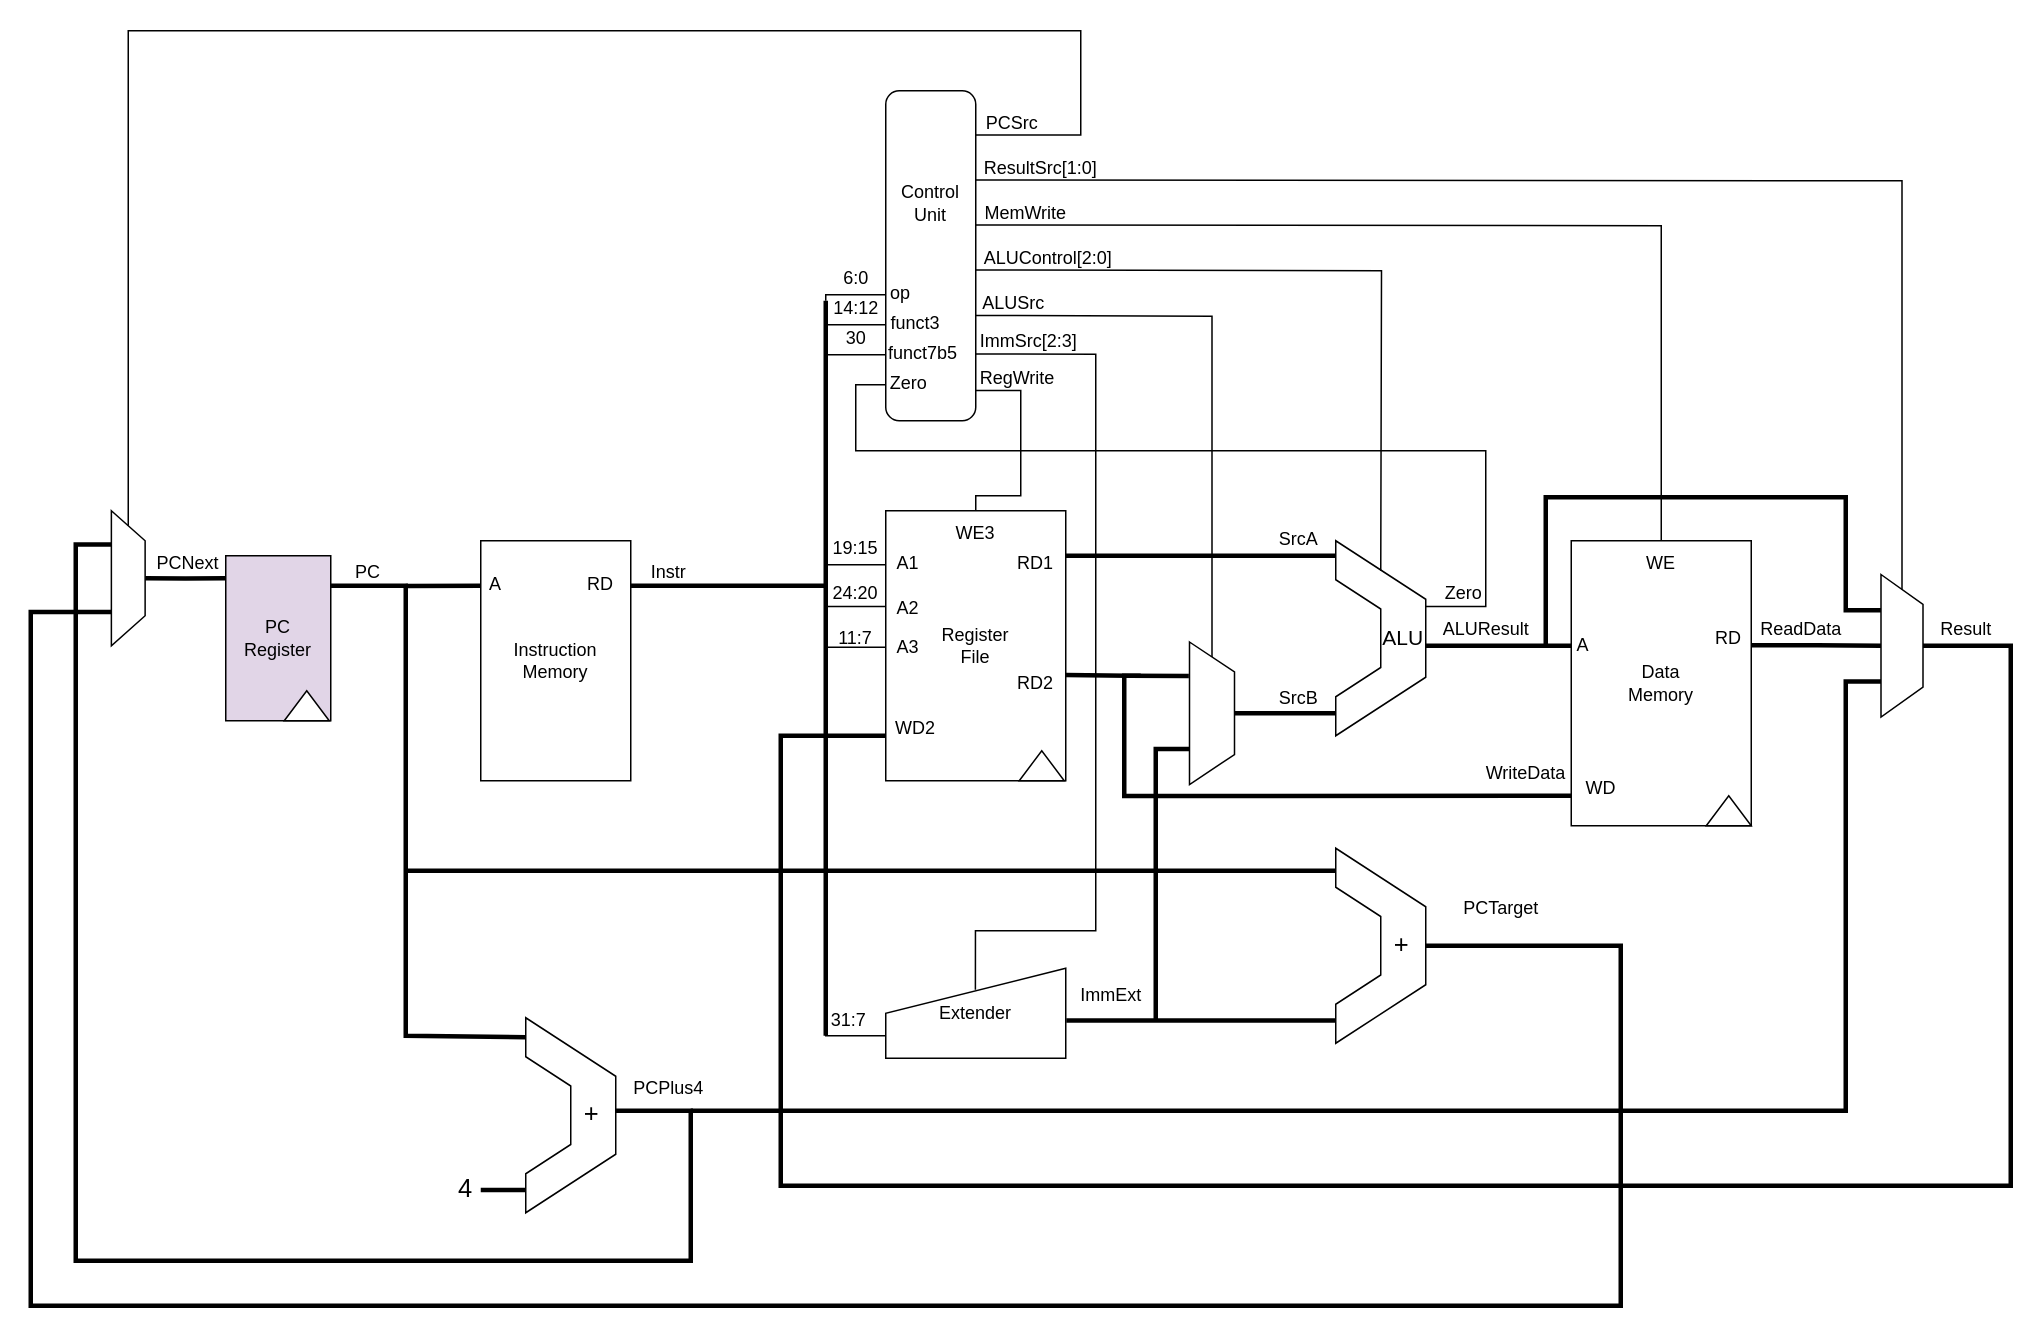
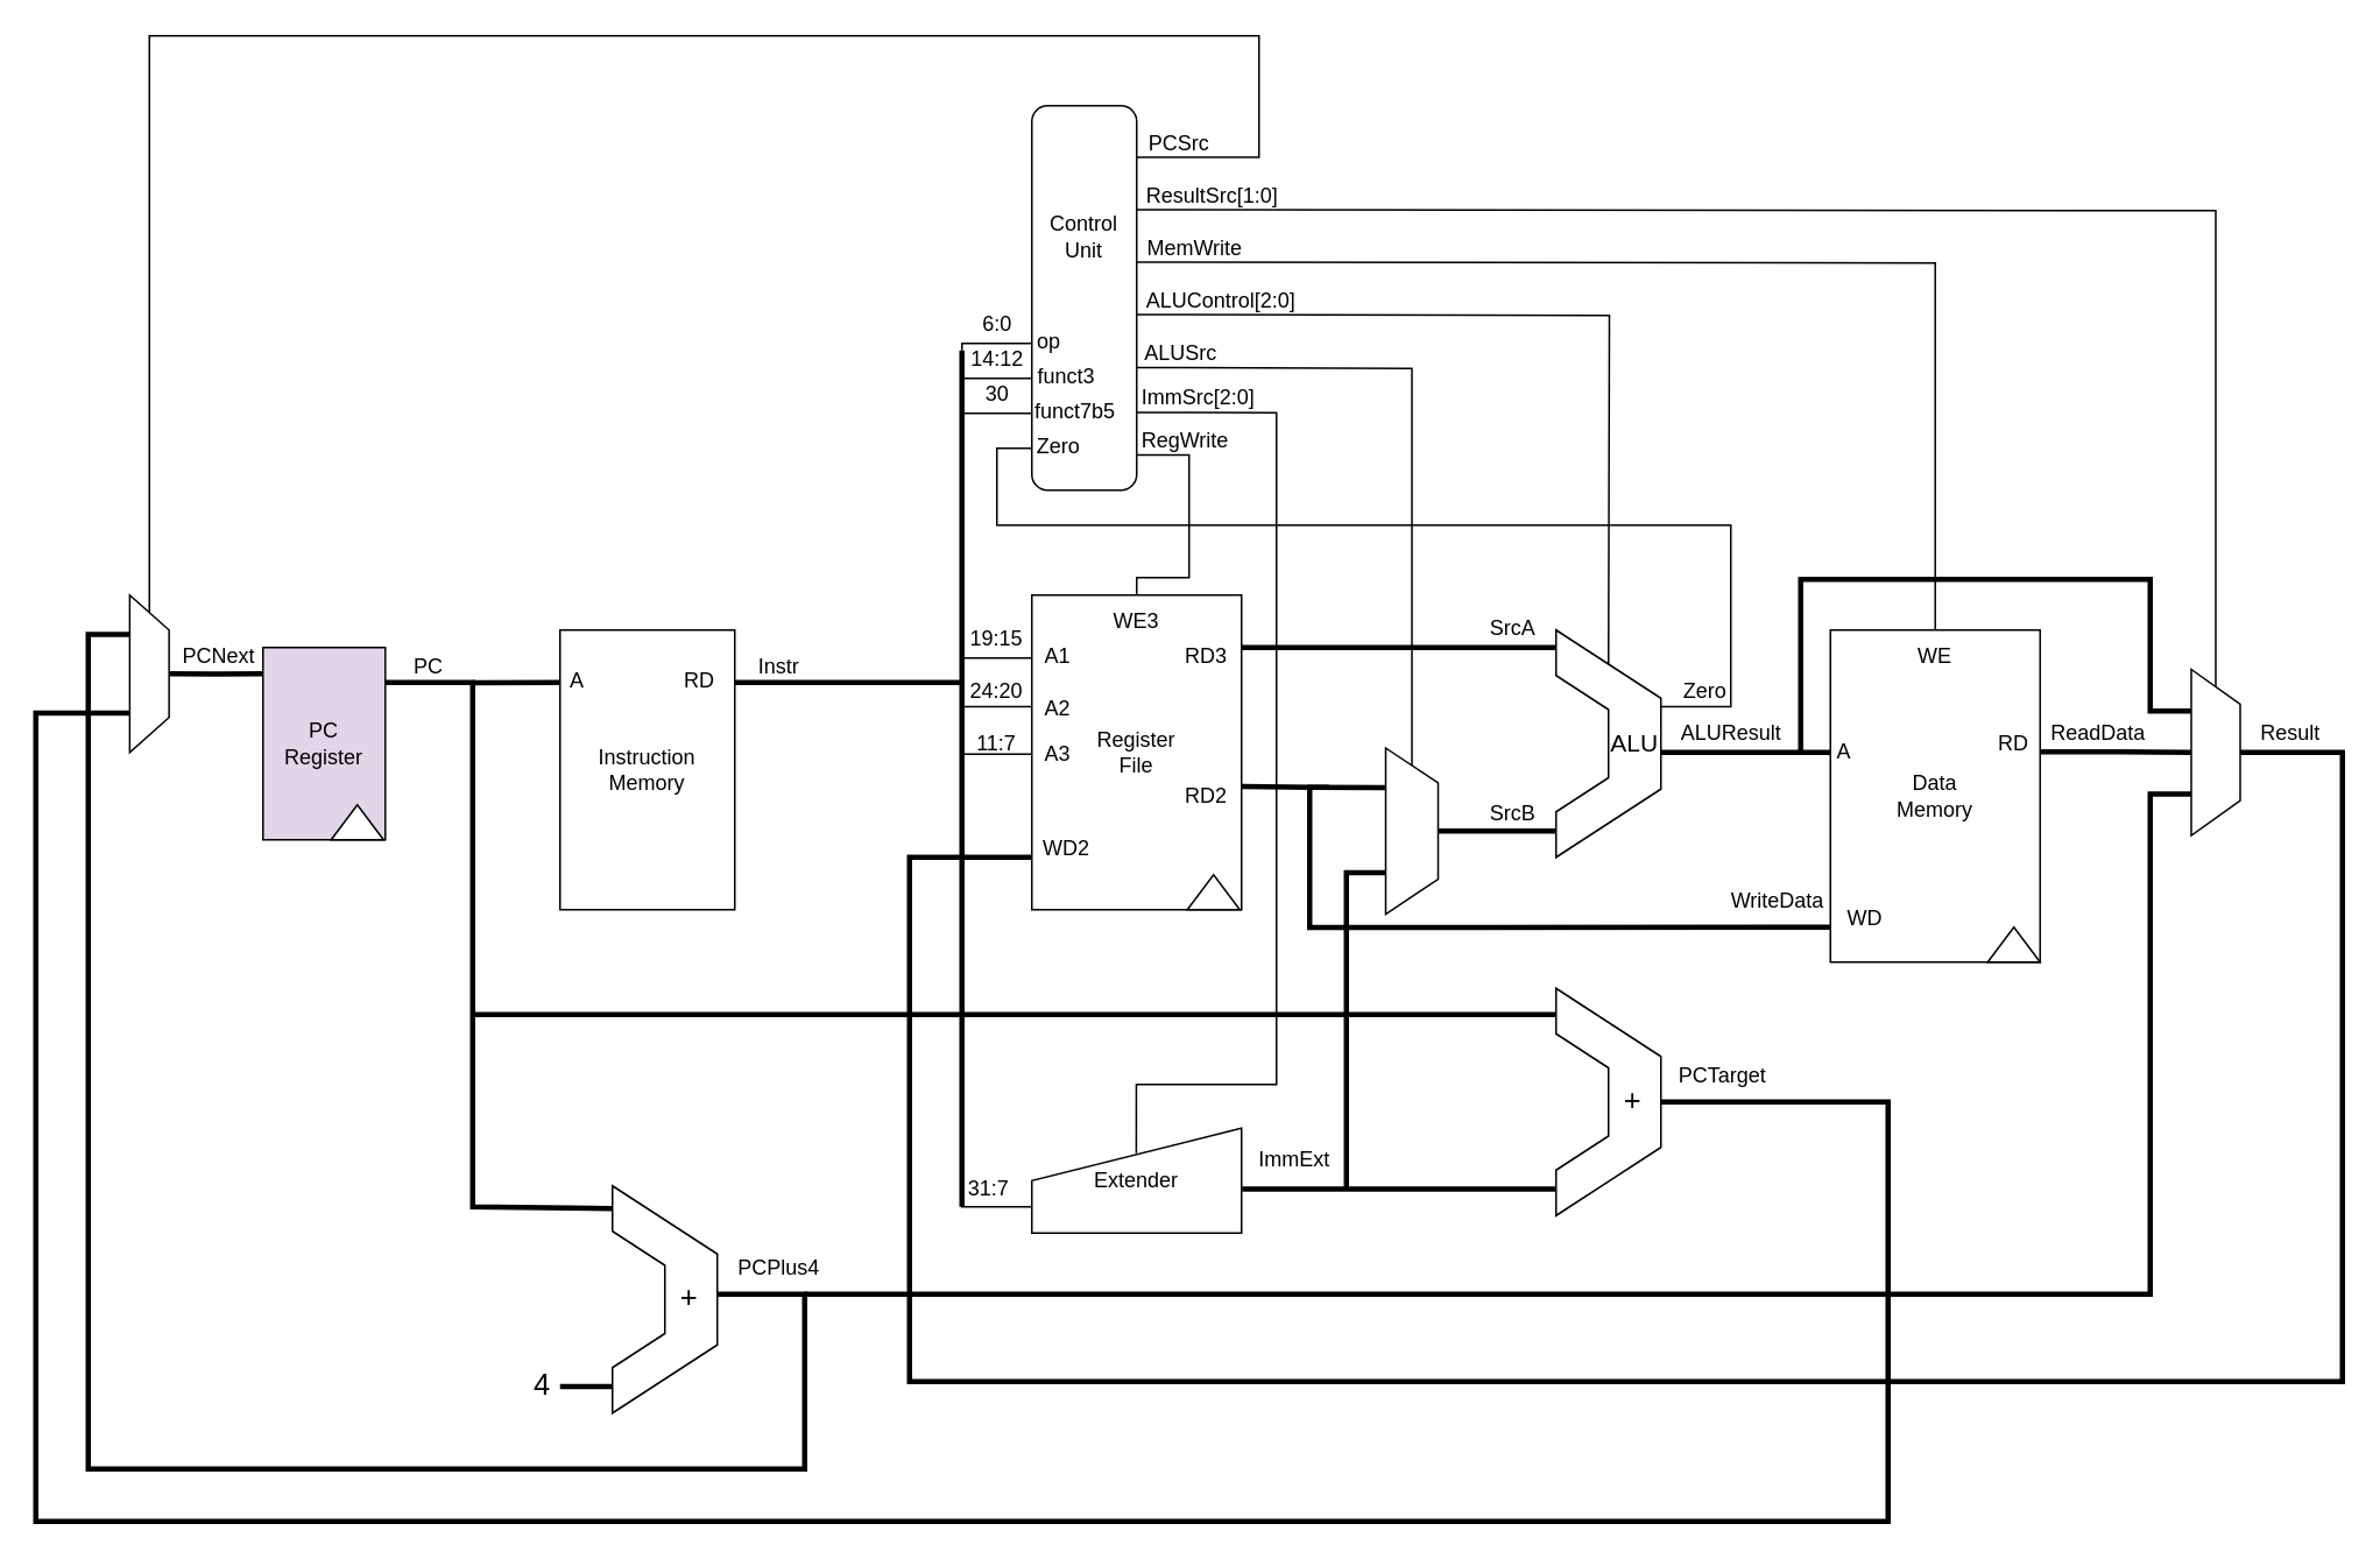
- <mxCell id="88" value="ImmSrc[2:3]" style="text;html=1;align=center;verticalAlign=middle;resizable=0;points=[];autosize=1;strokeColor=none;fillColor=none;" parent="1" vertex="1"><mxGeometry x="640" y="212" width="90" height="30" as="geometry" /></mxCell>
+ <mxCell id="88" value="ImmSrc[2:0]" style="text;html=1;align=center;verticalAlign=middle;resizable=0;points=[];autosize=1;strokeColor=none;fillColor=none;" parent="1" vertex="1"><mxGeometry x="640" y="212" width="90" height="30" as="geometry" /></mxCell>
- <mxCell id="45" value="RD1" style="text;html=1;strokeColor=none;fillColor=none;align=center;verticalAlign=middle;whiteSpace=wrap;rounded=0;" parent="1" vertex="1"><mxGeometry x="665" y="360" width="50" height="30" as="geometry" /></mxCell>
+ <mxCell id="45" value="RD3" style="text;html=1;strokeColor=none;fillColor=none;align=center;verticalAlign=middle;whiteSpace=wrap;rounded=0;" parent="1" vertex="1"><mxGeometry x="665" y="360" width="50" height="30" as="geometry" /></mxCell>
- <mxCell id="21" value="PCTarget" style="text;html=1;align=center;verticalAlign=middle;resizable=0;points=[];autosize=1;strokeColor=none;fillColor=none;" parent="1" vertex="1"><mxGeometry x="965" y="590" width="70" height="30" as="geometry" /></mxCell>
+ <mxCell id="21" value="PCTarget" style="text;html=1;align=center;verticalAlign=middle;resizable=0;points=[];autosize=1;strokeColor=none;fillColor=none;" parent="1" vertex="1"><mxGeometry x="950" y="600" width="70" height="30" as="geometry" /></mxCell>
